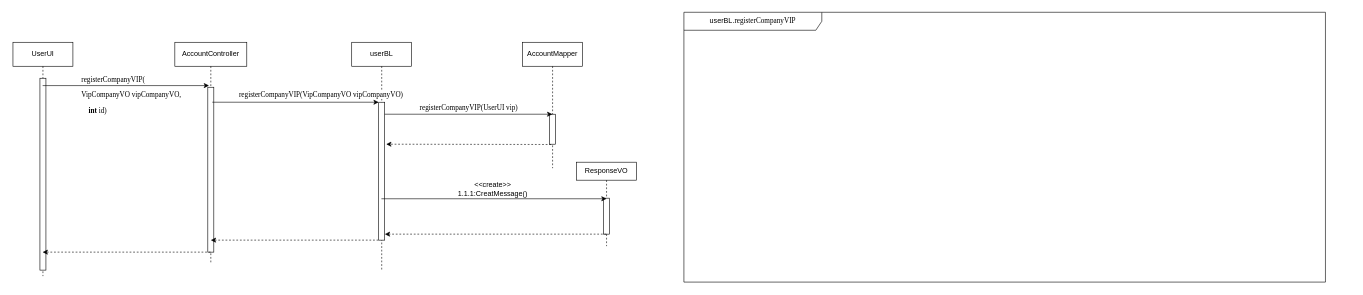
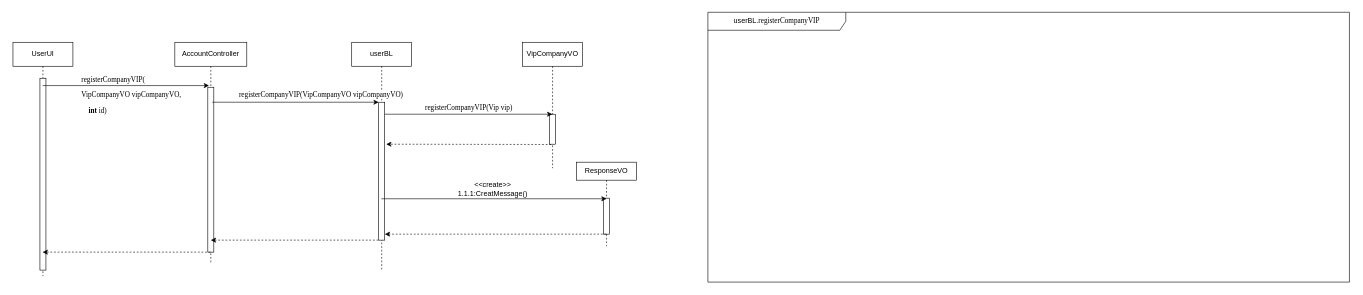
- <mxCell id="9" value="AccountMapper" style="shape=umlLifeline;perimeter=lifelinePerimeter;whiteSpace=wrap;html=1;container=1;collapsible=0;recursiveResize=0;outlineConnect=0;" parent="1" vertex="1"><mxGeometry x="870" y="70" width="100" height="210" as="geometry" /></mxCell>
+ <mxCell id="9" value="VipCompanyVO" style="shape=umlLifeline;perimeter=lifelinePerimeter;whiteSpace=wrap;html=1;container=1;collapsible=0;recursiveResize=0;outlineConnect=0;" parent="1" vertex="1"><mxGeometry x="870" y="70" width="100" height="210" as="geometry" /></mxCell>
- <mxCell id="24" value="&lt;pre style=&quot;background-color: rgb(255 , 255 , 255) ; font-family: &amp;#34;menlo&amp;#34; ; font-size: 9pt&quot;&gt;&lt;pre style=&quot;font-family: &amp;#34;menlo&amp;#34; ; font-size: 9pt&quot;&gt;&lt;pre style=&quot;font-family: &amp;#34;menlo&amp;#34; ; font-size: 9pt&quot;&gt;registerCompanyVIP(UserUI vip)&lt;/pre&gt;&lt;/pre&gt;&lt;/pre&gt;" style="text;html=1;align=center;verticalAlign=middle;resizable=0;points=[];autosize=1;" vertex="1" parent="1"><mxGeometry x="675" y="160" width="210" height="40" as="geometry" /></mxCell>
+ <mxCell id="24" value="&lt;pre style=&quot;background-color: rgb(255 , 255 , 255) ; font-family: &amp;#34;menlo&amp;#34; ; font-size: 9pt&quot;&gt;&lt;pre style=&quot;font-family: &amp;#34;menlo&amp;#34; ; font-size: 9pt&quot;&gt;&lt;pre style=&quot;font-family: &amp;#34;menlo&amp;#34; ; font-size: 9pt&quot;&gt;registerCompanyVIP(Vip vip)&lt;/pre&gt;&lt;/pre&gt;&lt;/pre&gt;" style="text;html=1;align=center;verticalAlign=middle;resizable=0;points=[];autosize=1;" vertex="1" parent="1"><mxGeometry x="675" y="160" width="210" height="40" as="geometry" /></mxCell>
- <mxCell id="2" value="userBL.&lt;span style=&quot;font-family: &amp;#34;menlo&amp;#34; ; font-size: 9pt&quot;&gt;registerCompanyVIP&lt;/span&gt;" style="shape=umlFrame;whiteSpace=wrap;html=1;labelBackgroundColor=none;width=230;height=30;" parent="1" vertex="1"><mxGeometry x="1139" y="20" width="1070" height="450" as="geometry" /></mxCell>
+ <mxCell id="2" value="userBL.&lt;span style=&quot;font-family: &amp;#34;menlo&amp;#34; ; font-size: 9pt&quot;&gt;registerCompanyVIP&lt;/span&gt;" style="shape=umlFrame;whiteSpace=wrap;html=1;labelBackgroundColor=none;width=230;height=30;" parent="1" vertex="1"><mxGeometry x="1179" y="20" width="1070" height="450" as="geometry" /></mxCell>
